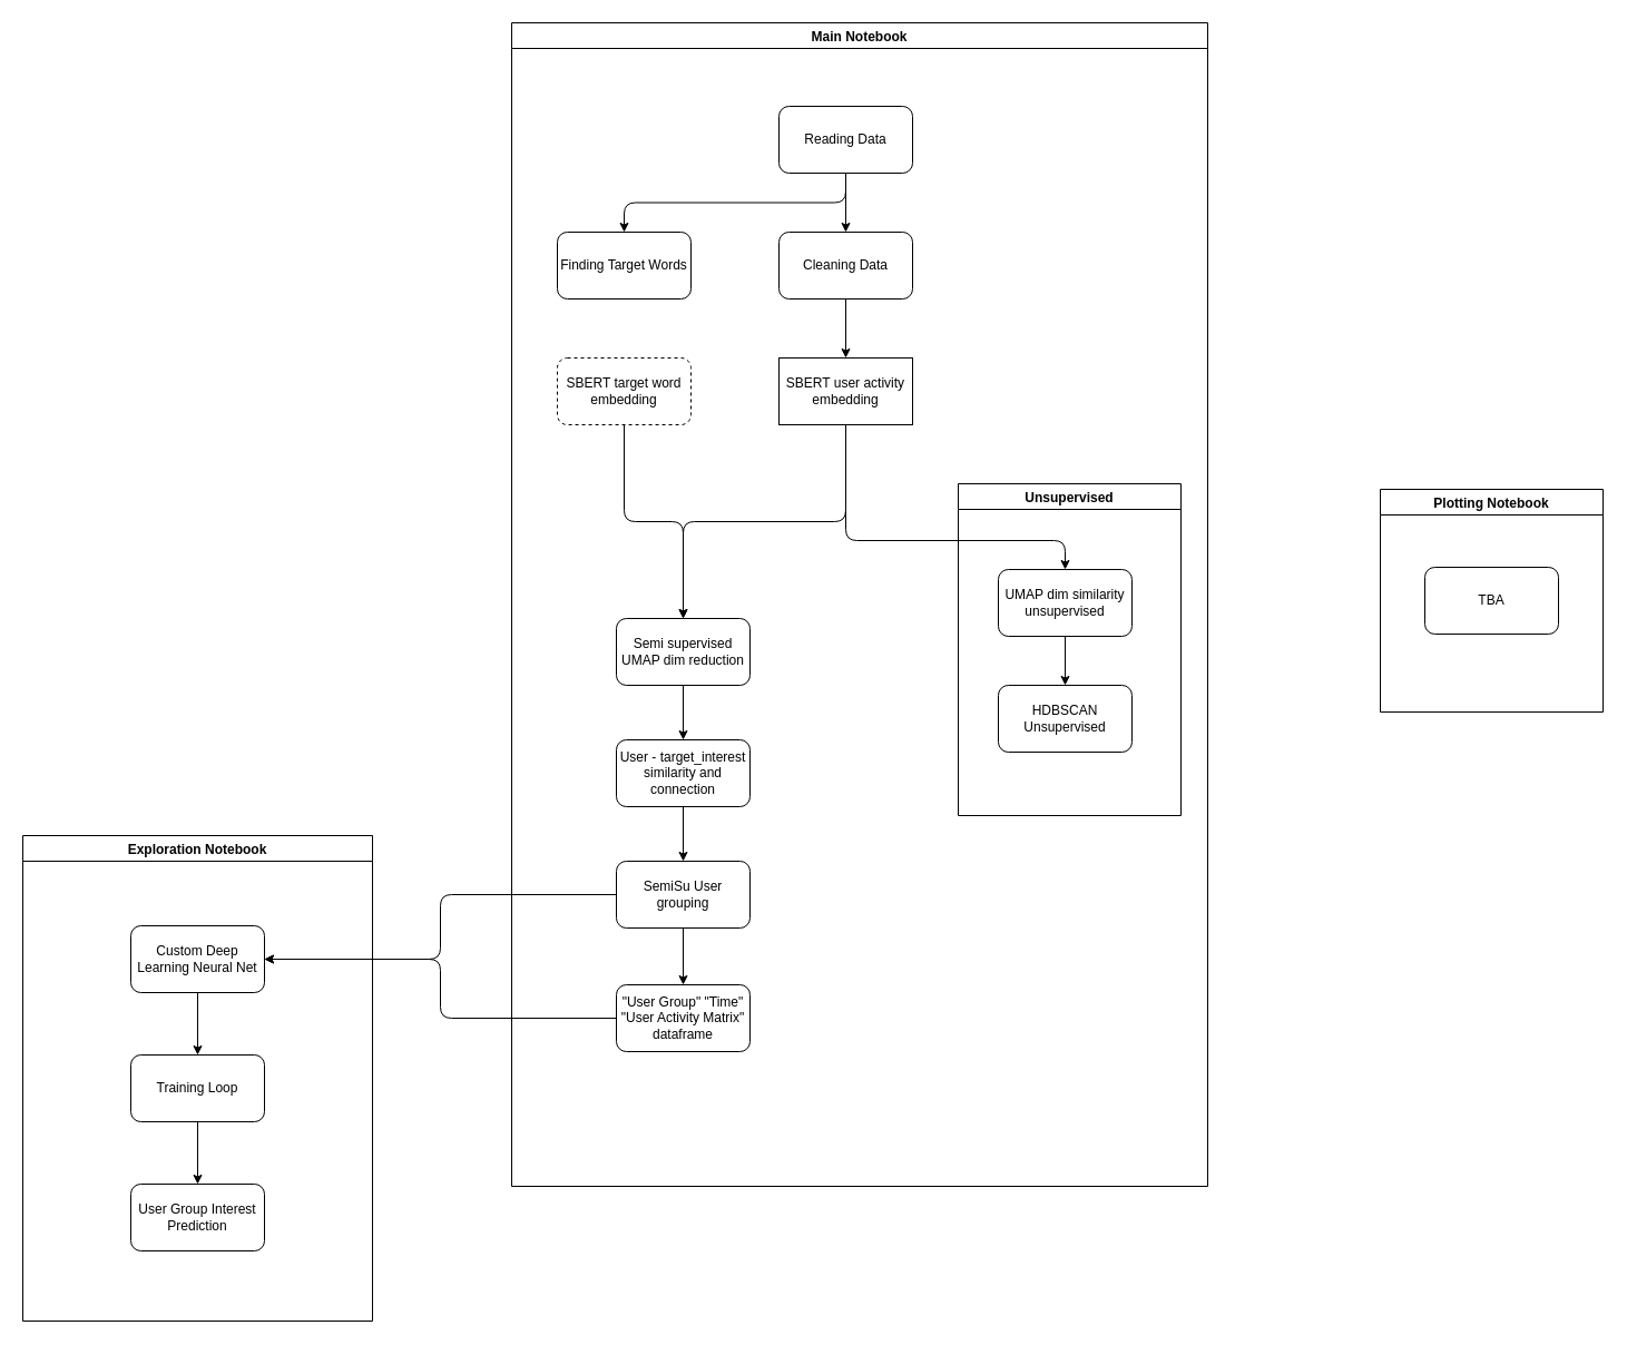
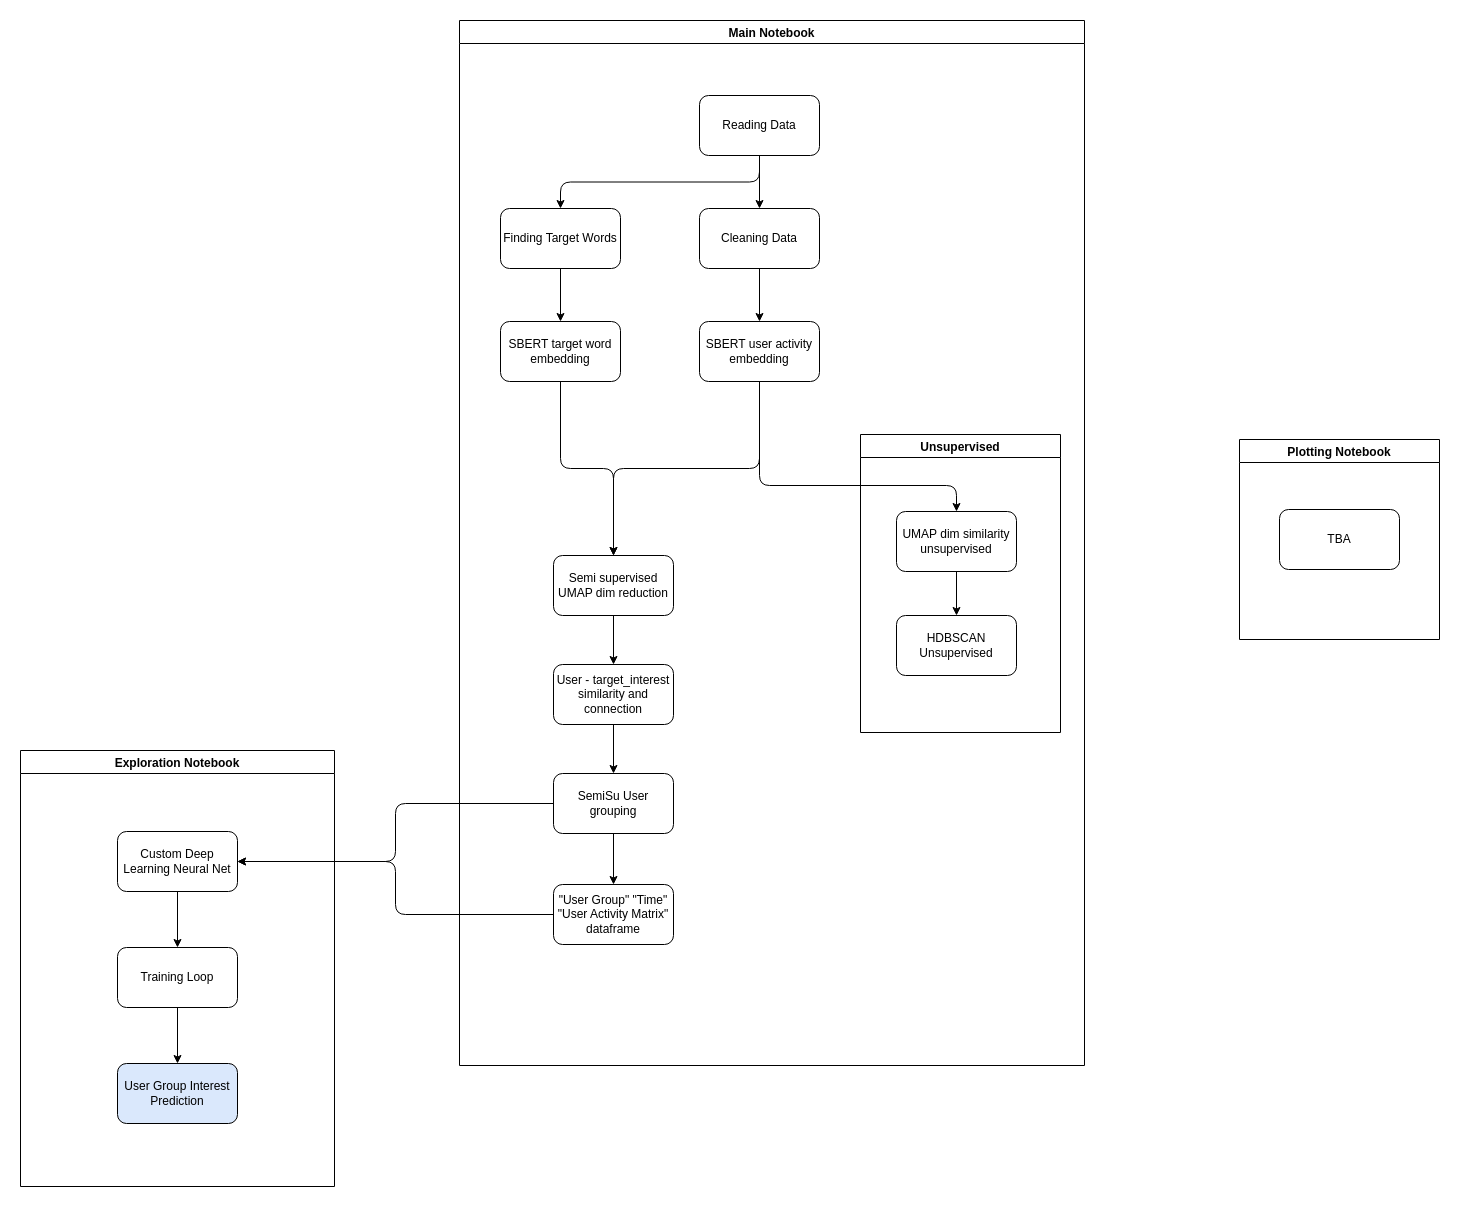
+ <mxCell id="11" style="edgeStyle=orthogonalEdgeStyle;html=1;" parent="2" source="12" target="14" edge="1"><mxGeometry relative="1" as="geometry" /></mxCell>
- <mxCell id="14" value="SBERT target word embedding" style="rounded=1;whiteSpace=wrap;html=1;dashed=1;" parent="2" vertex="1"><mxGeometry x="41" y="301" width="120" height="60" as="geometry" /></mxCell>
+ <mxCell id="14" value="SBERT target word embedding" style="rounded=1;whiteSpace=wrap;html=1;" parent="2" vertex="1"><mxGeometry x="41" y="301" width="120" height="60" as="geometry" /></mxCell>
- <mxCell id="10" value="SBERT user activity embedding" style="whiteSpace=wrap;html=1;rounded=0;" parent="2" vertex="1"><mxGeometry x="240" y="301" width="120" height="60" as="geometry" /></mxCell>
+ <mxCell id="10" value="SBERT user activity embedding" style="rounded=1;whiteSpace=wrap;html=1;" parent="2" vertex="1"><mxGeometry x="240" y="301" width="120" height="60" as="geometry" /></mxCell>
- <mxCell id="31" value="User Group Interest Prediction" style="rounded=1;whiteSpace=wrap;html=1;" parent="26" vertex="1"><mxGeometry x="97" y="313" width="120" height="60" as="geometry" /></mxCell>
+ <mxCell id="31" value="User Group Interest Prediction" style="rounded=1;whiteSpace=wrap;html=1;fillColor=#dae8fc;" parent="26" vertex="1"><mxGeometry x="97" y="313" width="120" height="60" as="geometry" /></mxCell>
